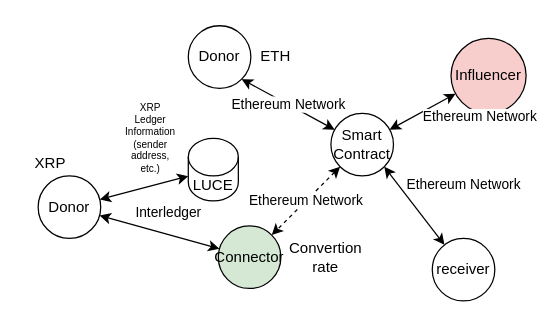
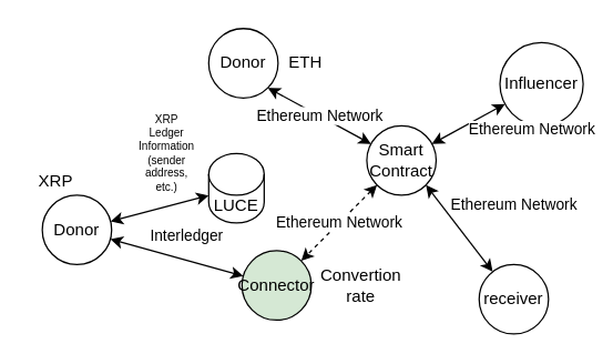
- <mxCell id="3" value="Influencer" style="ellipse;whiteSpace=wrap;html=1;aspect=fixed;fillColor=#f8cecc;" vertex="1" parent="1"><mxGeometry x="360" y="30" width="60" height="60" as="geometry" /></mxCell>
+ <mxCell id="3" value="Influencer" style="ellipse;whiteSpace=wrap;html=1;aspect=fixed;" vertex="1" parent="1"><mxGeometry x="360" y="30" width="60" height="60" as="geometry" /></mxCell>
